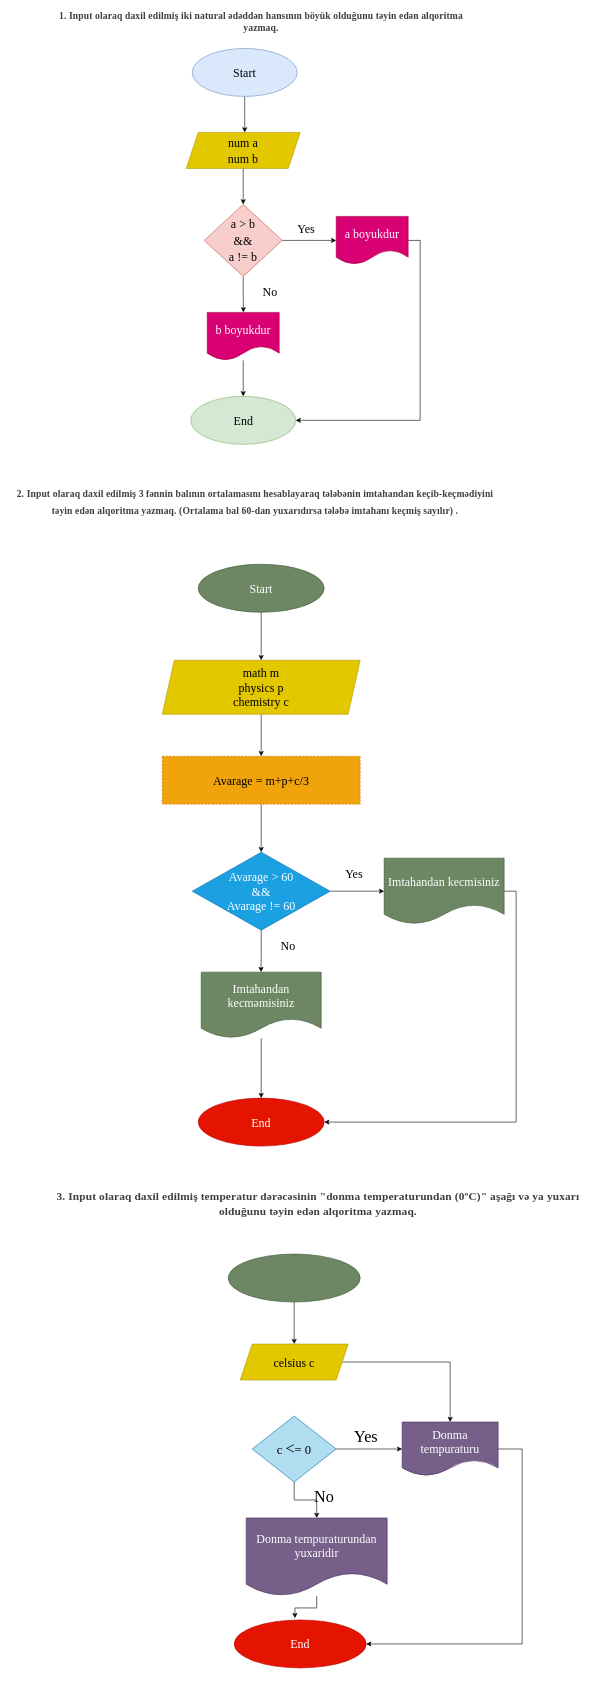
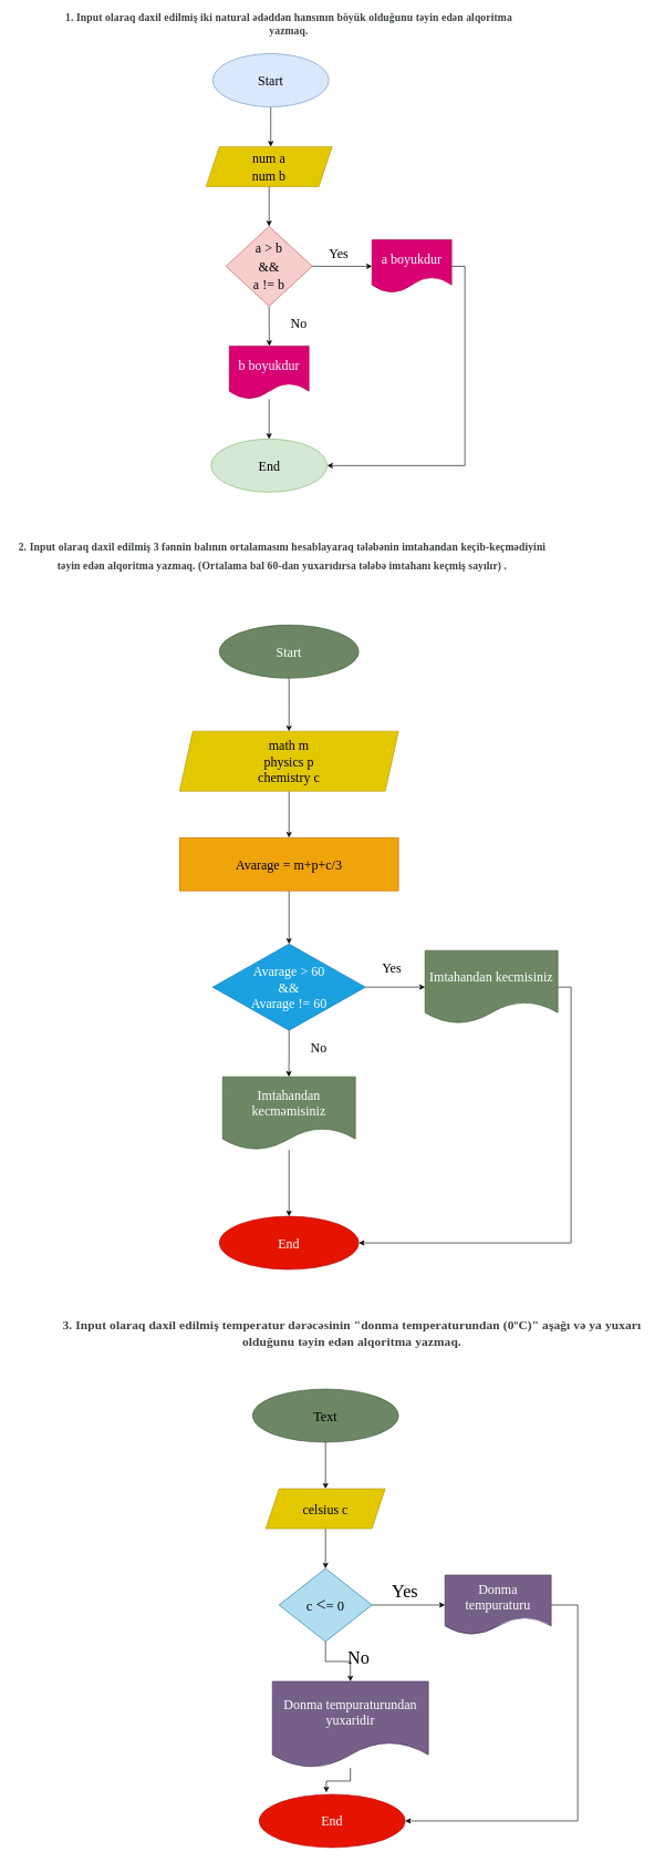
- <mxCell id="23" value="&lt;font style=&quot;font-size: 20px;&quot;&gt;Avarage = m+p+c/3&lt;/font&gt;" style="rounded=0;whiteSpace=wrap;html=1;fontFamily=Comic Sans MS;fontSize=16;fillColor=#f0a30a;fontColor=#000000;strokeColor=#BD7000;dashed=1;" parent="1" vertex="1"><mxGeometry x="270" y="1260" width="330" height="80" as="geometry" /></mxCell>
+ <mxCell id="23" value="&lt;font style=&quot;font-size: 20px;&quot;&gt;Avarage = m+p+c/3&lt;/font&gt;" style="rounded=0;whiteSpace=wrap;html=1;fontFamily=Comic Sans MS;fontSize=16;fillColor=#f0a30a;fontColor=#000000;strokeColor=#BD7000;" parent="1" vertex="1"><mxGeometry x="270" y="1260" width="330" height="80" as="geometry" /></mxCell>
+ <mxCell id="37" value="Text" style="text;html=1;strokeColor=none;fillColor=none;align=center;verticalAlign=middle;whiteSpace=wrap;rounded=0;fontFamily=Comic Sans MS;fontSize=20;" parent="1" vertex="1"><mxGeometry x="460" y="2115" width="60" height="30" as="geometry" /></mxCell>
- <mxCell id="38" style="edgeStyle=orthogonalEdgeStyle;rounded=0;orthogonalLoop=1;jettySize=auto;html=1;fontFamily=Comic Sans MS;fontSize=20;" parent="1" source="39" target="44" edge="1"><mxGeometry relative="1" as="geometry" /></mxCell>
+ <mxCell id="38" style="edgeStyle=orthogonalEdgeStyle;rounded=0;orthogonalLoop=1;jettySize=auto;html=1;entryX=0.5;entryY=0;entryDx=0;entryDy=0;fontFamily=Comic Sans MS;fontSize=20;" parent="1" source="39" target="42" edge="1"><mxGeometry relative="1" as="geometry" /></mxCell>
